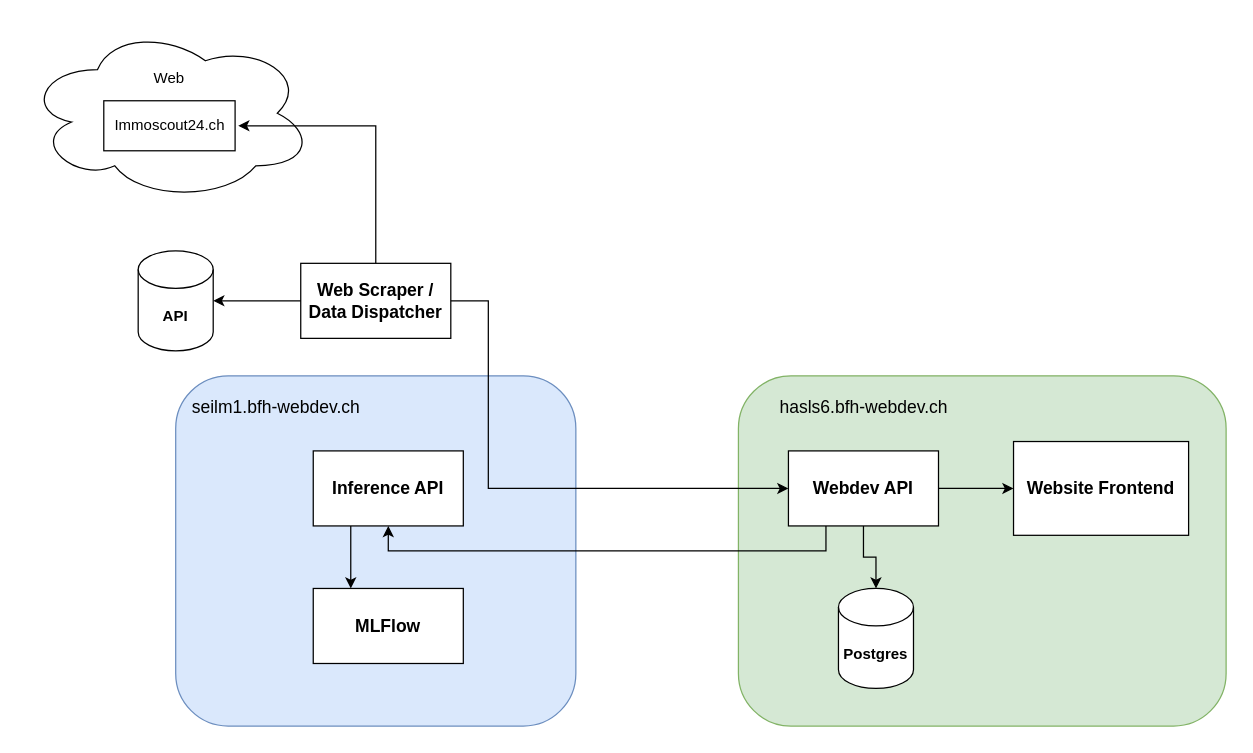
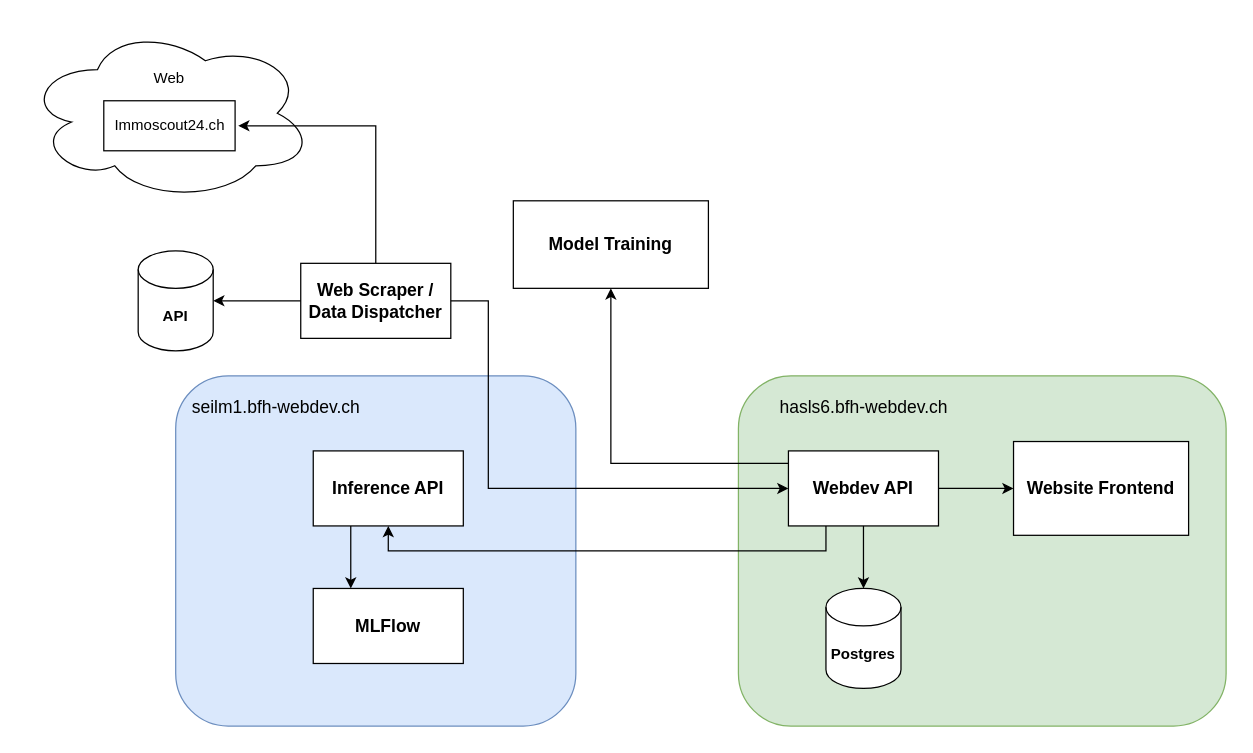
+ <mxCell id="18" value="&lt;h4&gt;&lt;span style=&quot;font-size: 14px;&quot;&gt;Model Training&lt;/span&gt;&lt;/h4&gt;" style="rounded=0;whiteSpace=wrap;html=1;" parent="1" vertex="1"><mxGeometry x="410" y="160" width="156" height="70" as="geometry" /></mxCell>
+ <mxCell id="23" style="edgeStyle=orthogonalEdgeStyle;rounded=0;orthogonalLoop=1;jettySize=auto;html=1;entryX=0.5;entryY=1;entryDx=0;entryDy=0;" parent="1" source="14" target="18" edge="1"><mxGeometry relative="1" as="geometry"><Array as="points"><mxPoint x="488" y="370" /></Array></mxGeometry></mxCell>
- <mxCell id="15" value="&lt;h4&gt;Postgres&lt;/h4&gt;" style="shape=cylinder3;whiteSpace=wrap;html=1;boundedLbl=1;backgroundOutline=1;size=15;" parent="1" vertex="1"><mxGeometry x="670" y="470" width="60" height="80" as="geometry" /></mxCell>
+ <mxCell id="15" value="&lt;h4&gt;Postgres&lt;/h4&gt;" style="shape=cylinder3;whiteSpace=wrap;html=1;boundedLbl=1;backgroundOutline=1;size=15;" parent="1" vertex="1"><mxGeometry x="660" y="470" width="60" height="80" as="geometry" /></mxCell>
